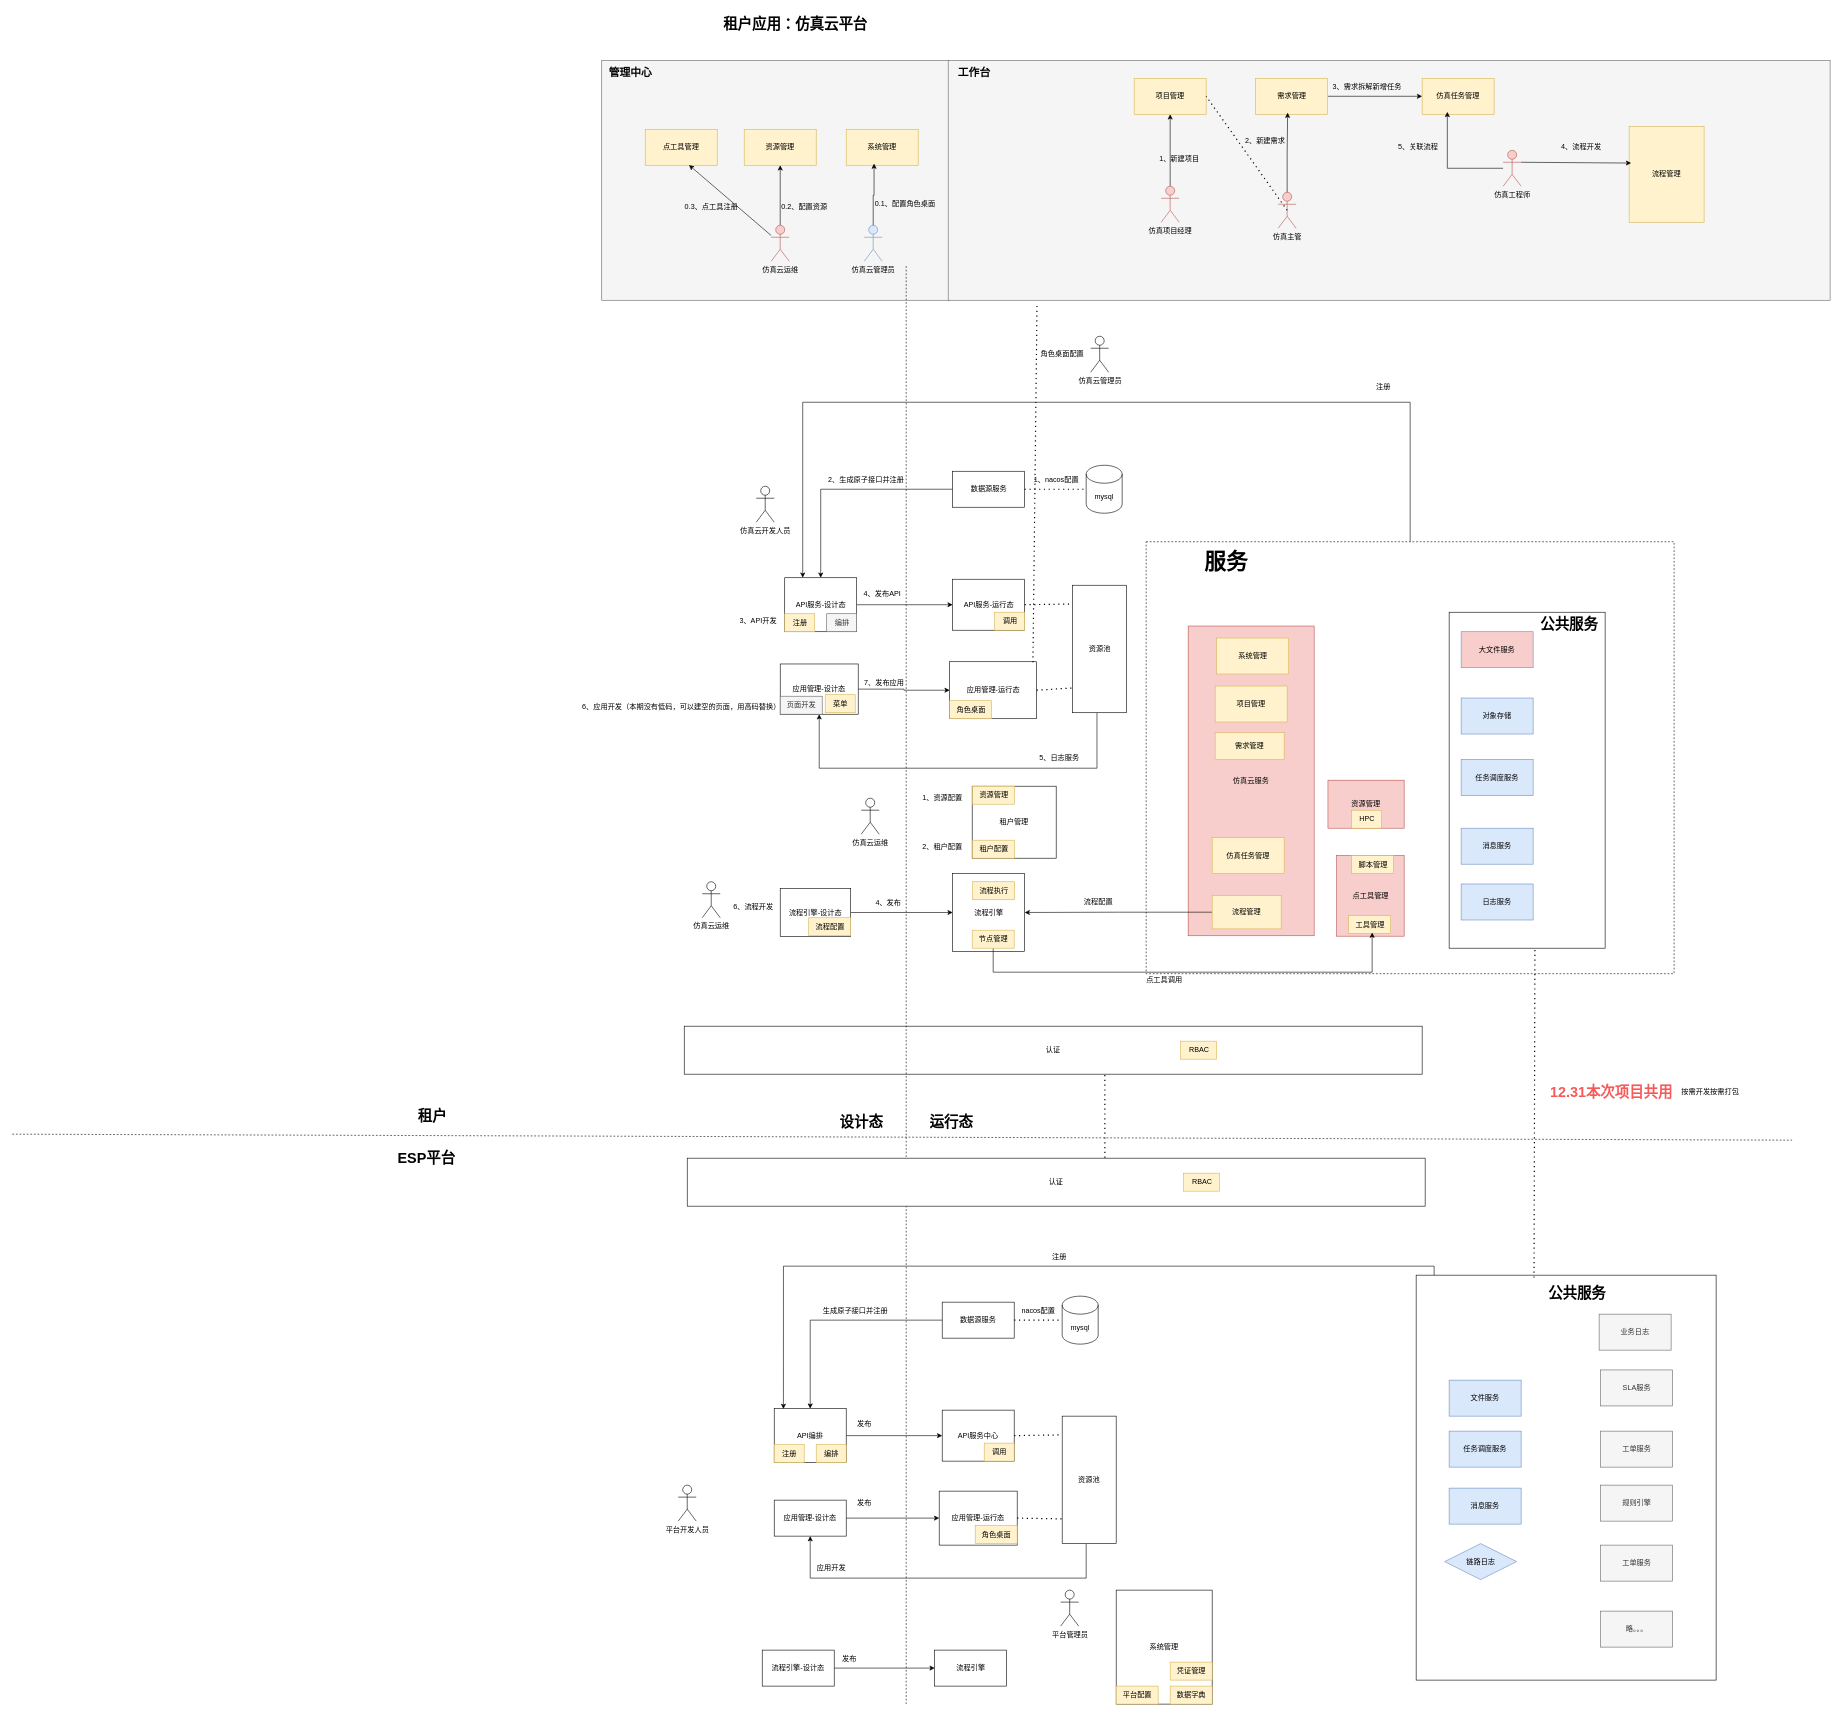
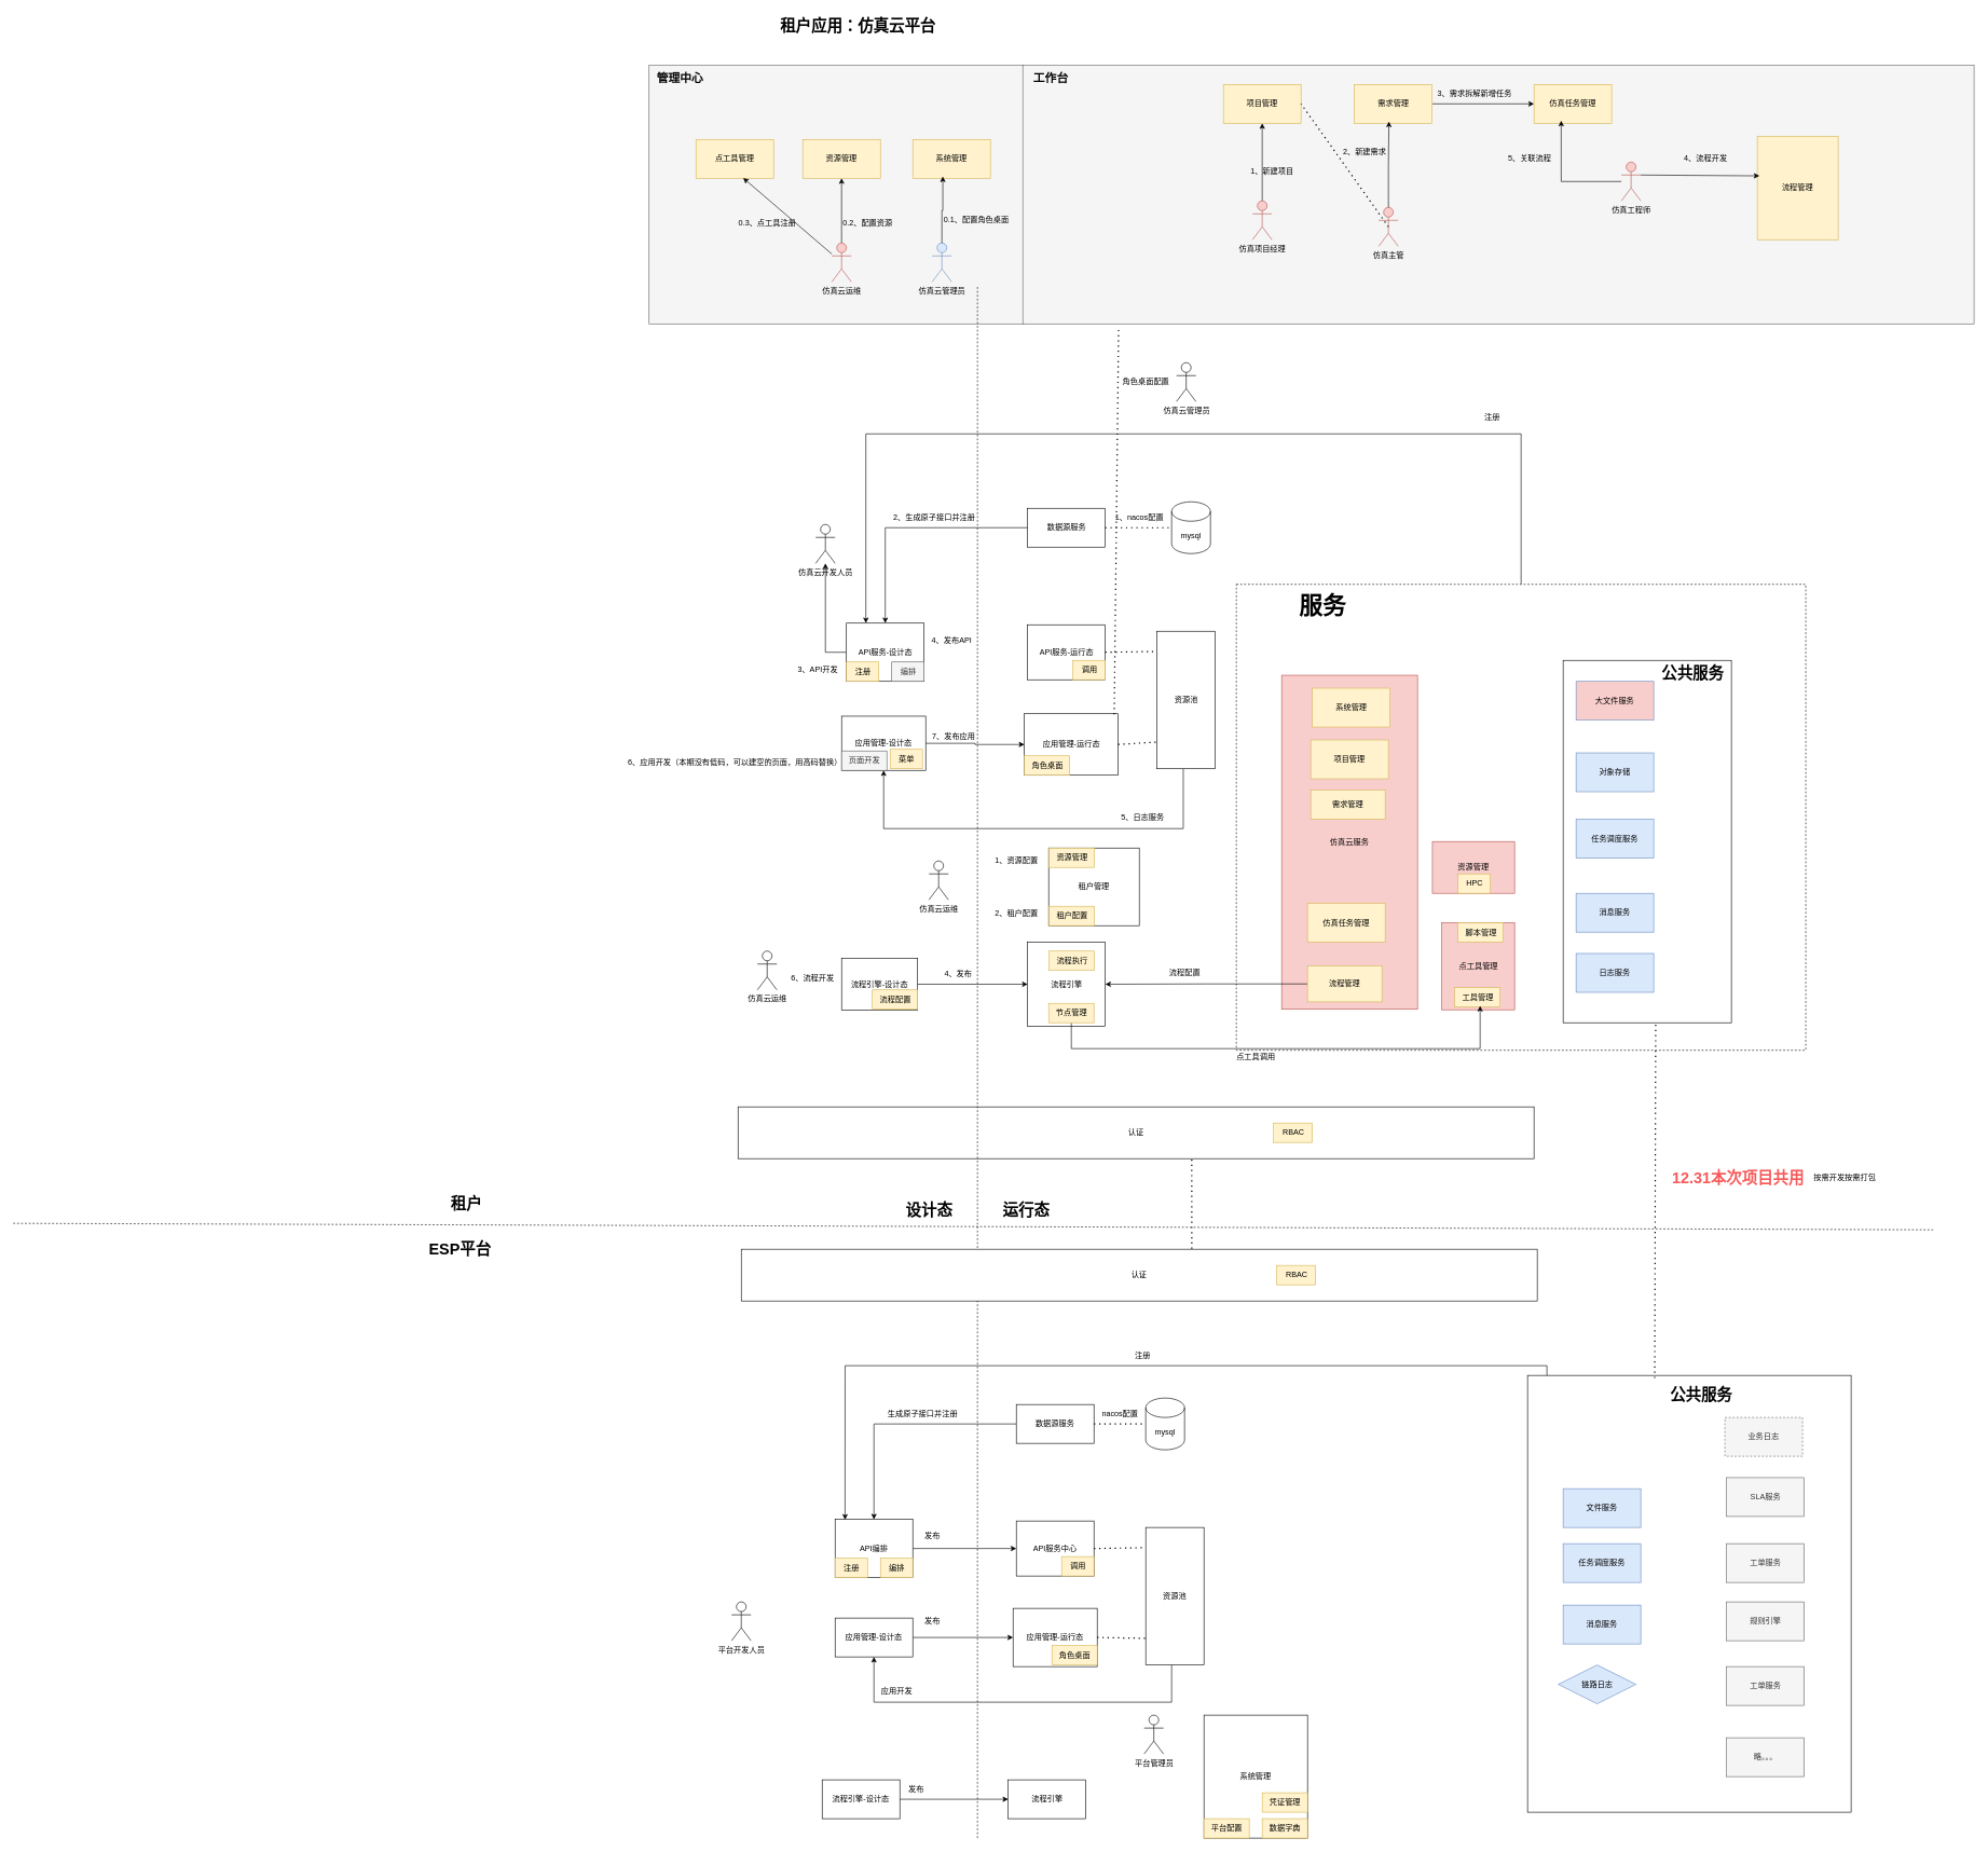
- <mxCell id="50" style="edgeStyle=orthogonalEdgeStyle;rounded=0;orthogonalLoop=1;jettySize=auto;html=1;" edge="1" parent="1" source="51" target="54"><mxGeometry relative="1" as="geometry" /></mxCell>
+ <mxCell id="50" style="edgeStyle=orthogonalEdgeStyle;rounded=0;orthogonalLoop=1;jettySize=auto;html=1;" edge="1" parent="1" source="51" target="126"><mxGeometry relative="1" as="geometry" /></mxCell>
- <mxCell id="155" value="业务日志" style="rounded=0;whiteSpace=wrap;html=1;fillColor=#f5f5f5;fontColor=#333333;strokeColor=#666666;" vertex="1" parent="1"><mxGeometry x="2665" y="2190" width="120" height="60" as="geometry" /></mxCell>
+ <mxCell id="155" value="业务日志" style="rounded=0;whiteSpace=wrap;html=1;fillColor=#f5f5f5;fontColor=#333333;strokeColor=#666666;dashed=1;" vertex="1" parent="1"><mxGeometry x="2665" y="2190" width="120" height="60" as="geometry" /></mxCell>
